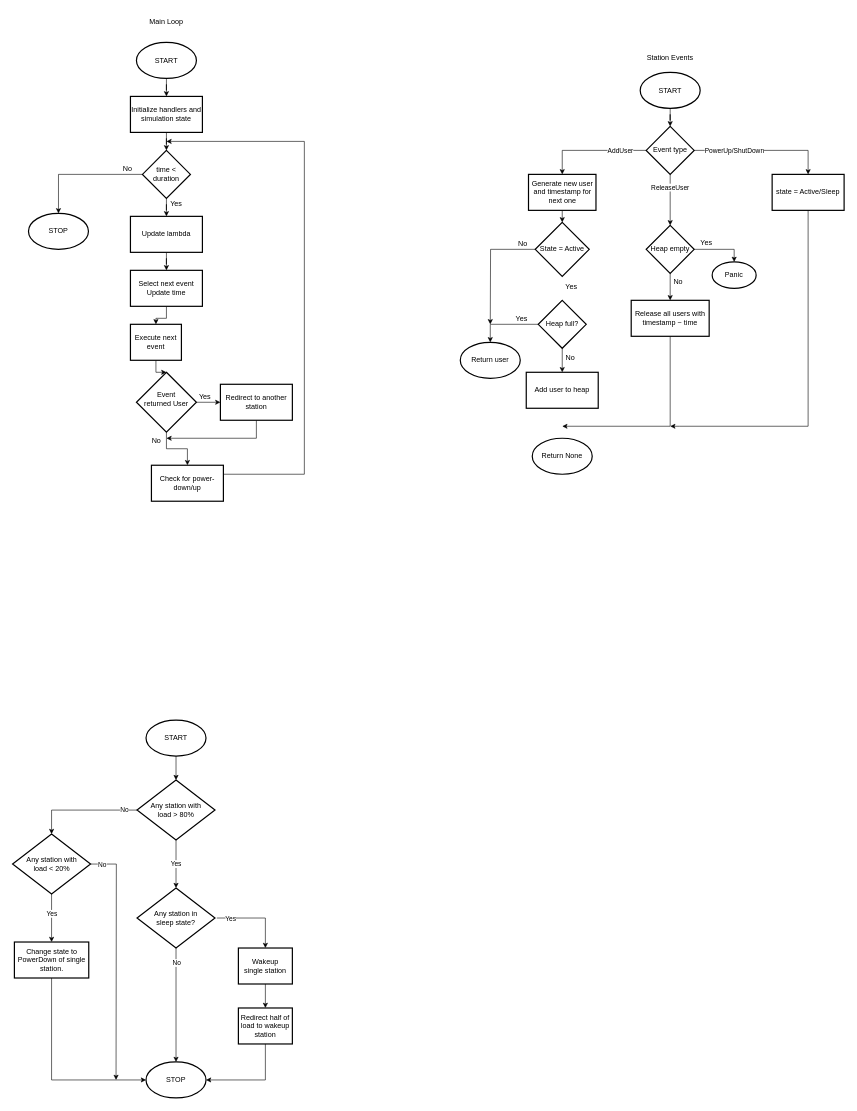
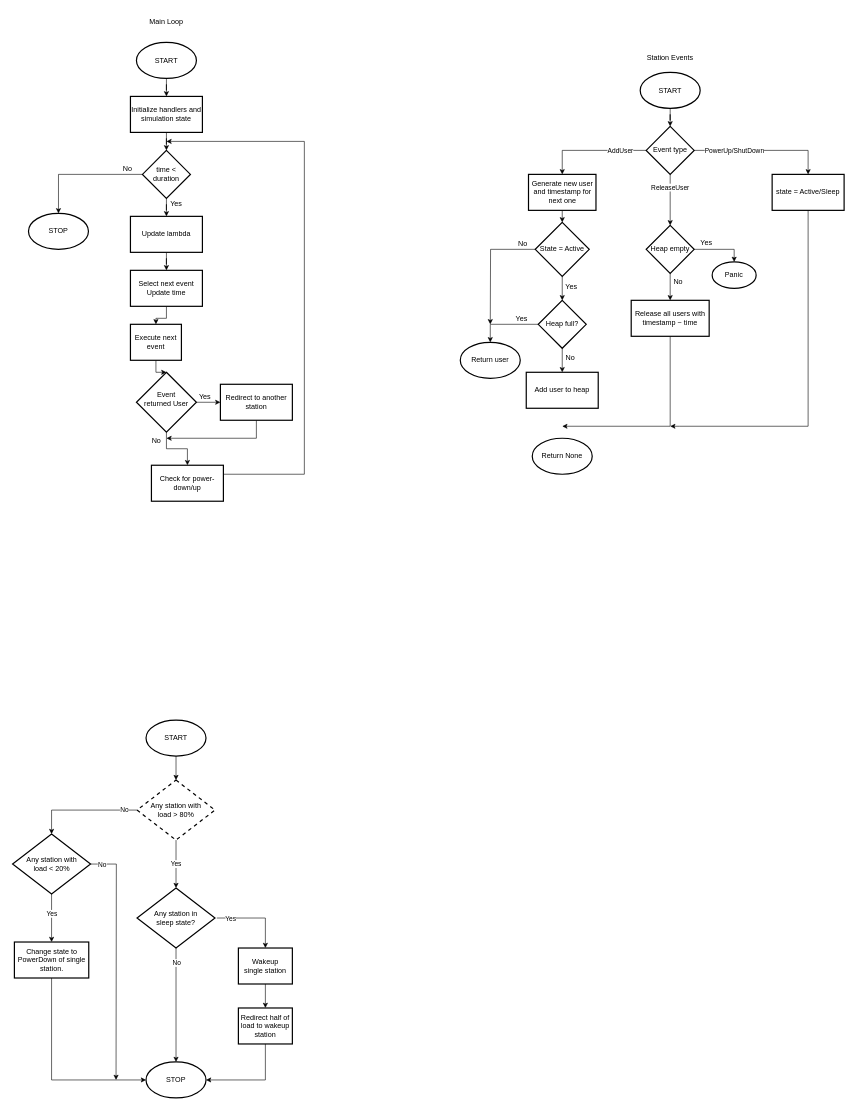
+ <mxCell id="58" style="edgeStyle=orthogonalEdgeStyle;rounded=0;orthogonalLoop=1;jettySize=auto;html=1;exitX=0.5;exitY=1;exitDx=0;exitDy=0;entryX=0.5;entryY=0;entryDx=0;entryDy=0;" parent="1" source="60" target="35" edge="1"><mxGeometry relative="1" as="geometry" /></mxCell>
- <mxCell id="68" value="Any station with&lt;br&gt;load &amp;gt; 80%" style="rhombus;whiteSpace=wrap;html=1;strokeWidth=2;" parent="1" vertex="1"><mxGeometry x="228" y="1300" width="130" height="100" as="geometry" /></mxCell>
+ <mxCell id="68" value="Any station with&lt;br&gt;load &amp;gt; 80%" style="rhombus;whiteSpace=wrap;html=1;strokeWidth=2;dashed=1;" parent="1" vertex="1"><mxGeometry x="228" y="1300" width="130" height="100" as="geometry" /></mxCell>
